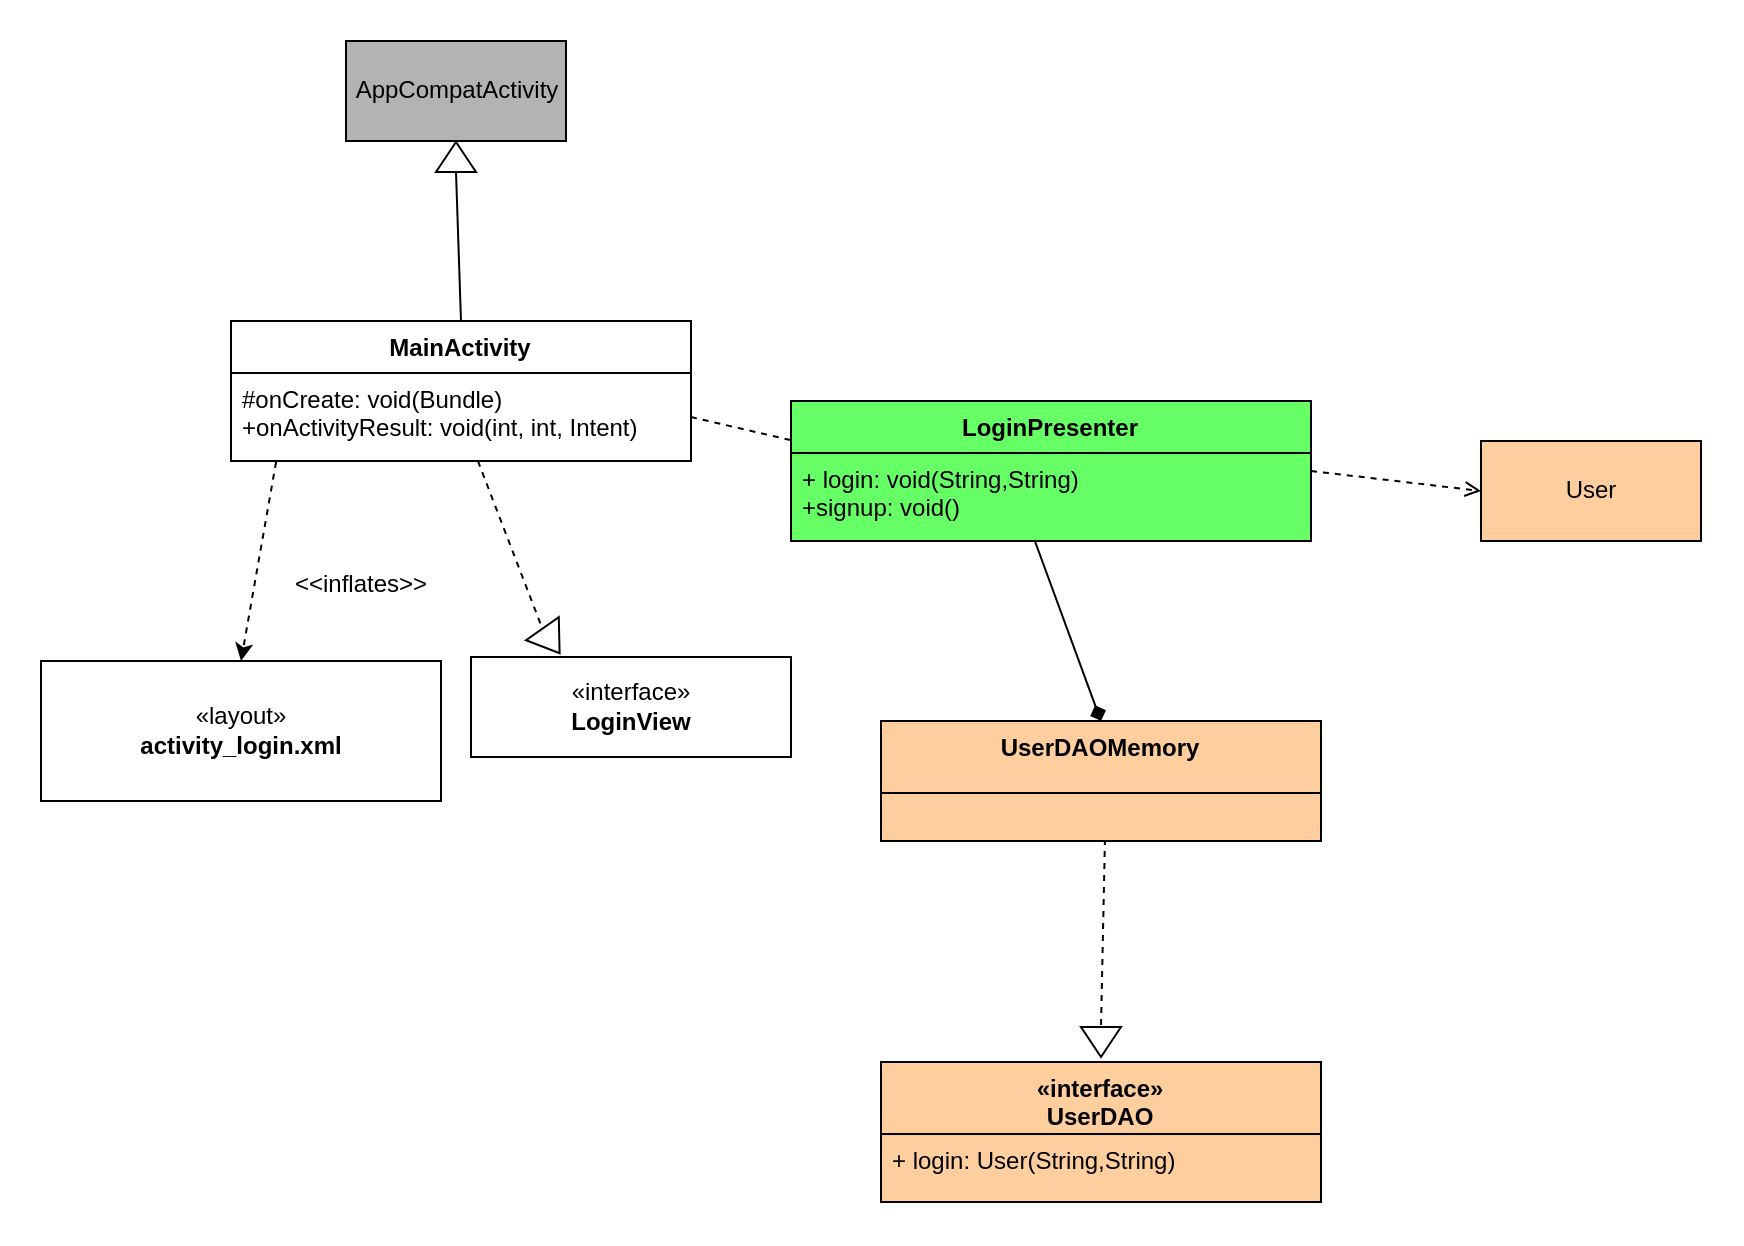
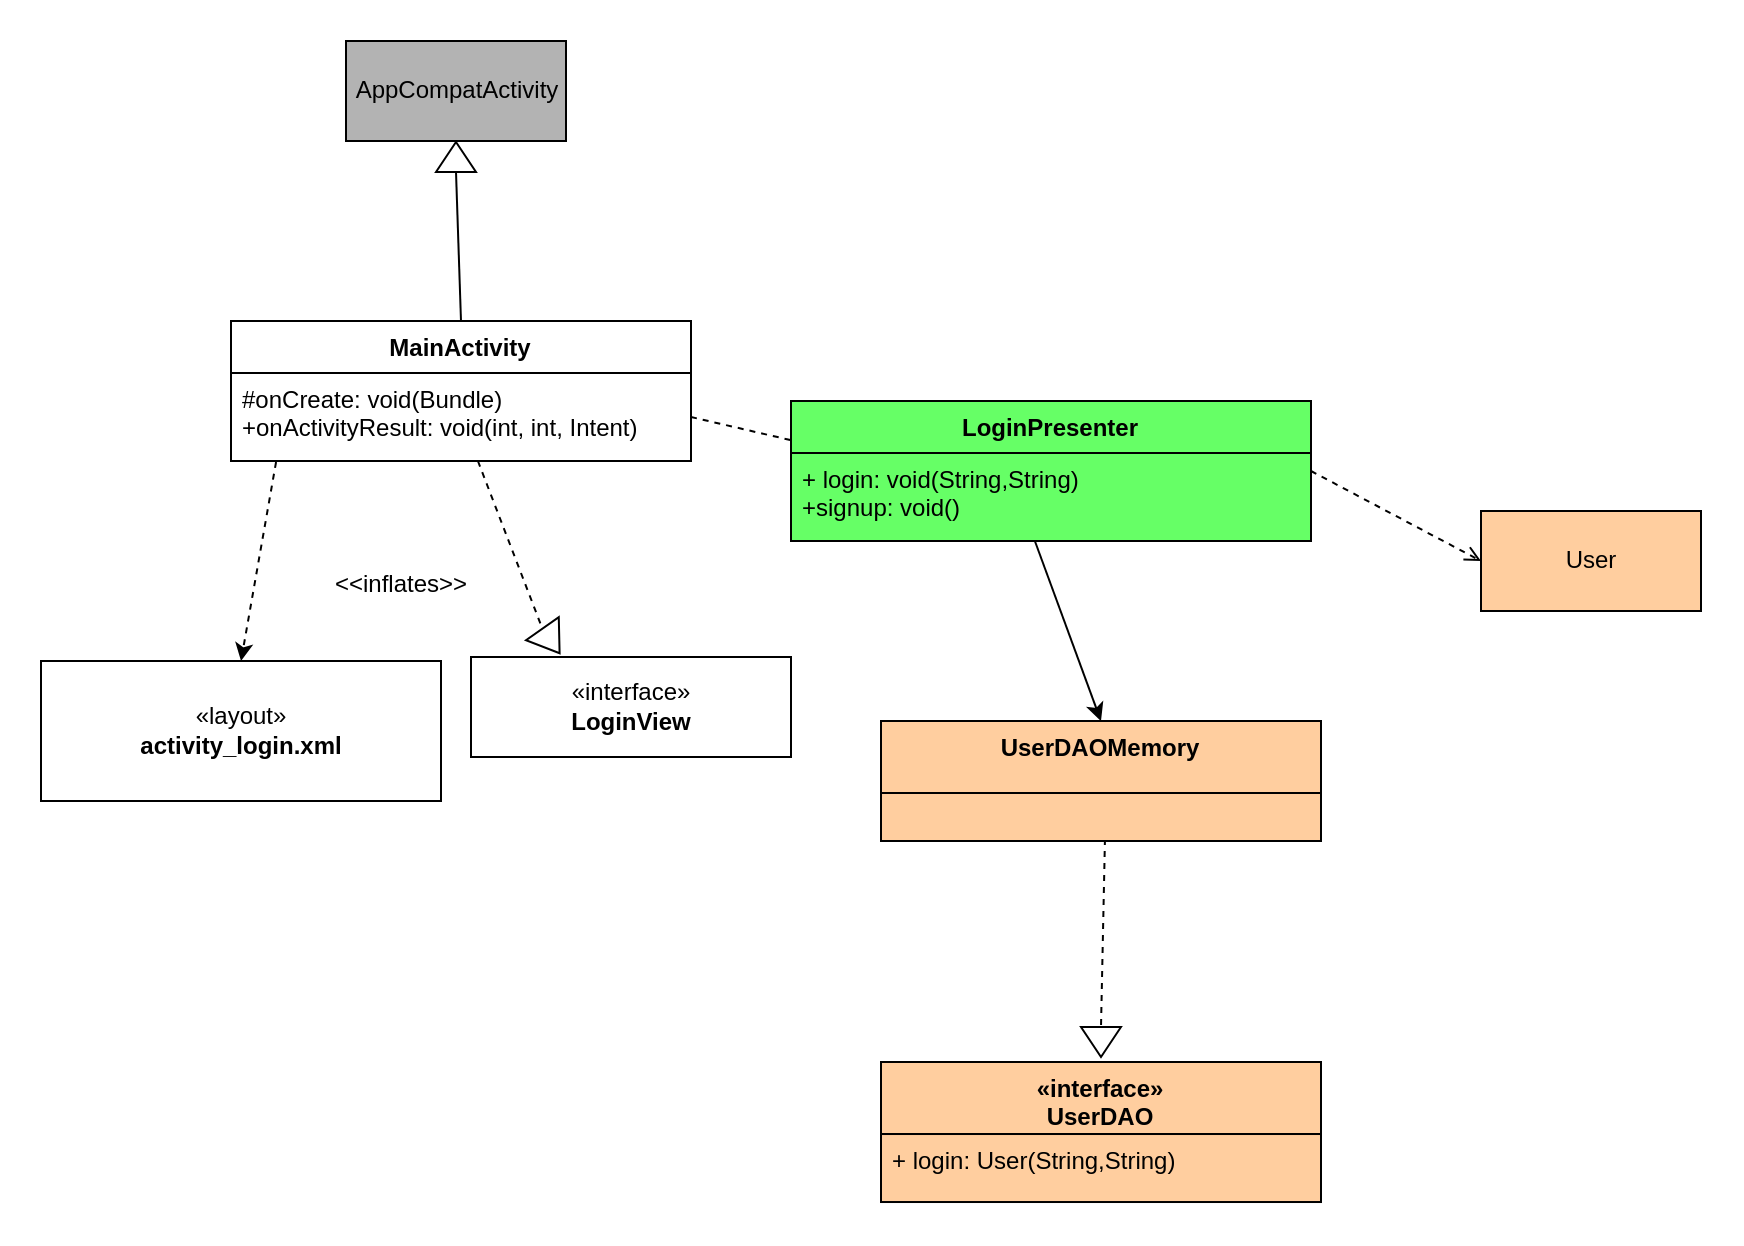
- <mxCell id="15" value="User" style="html=1;strokeColor=#000000;fillColor=#FFCE9F;gradientColor=none;" vertex="1" parent="1"><mxGeometry x="740" y="220" width="110" height="50" as="geometry" /></mxCell>
+ <mxCell id="15" value="User" style="html=1;strokeColor=#000000;fillColor=#FFCE9F;gradientColor=none;" vertex="1" parent="1"><mxGeometry x="740" y="255" width="110" height="50" as="geometry" /></mxCell>
- <mxCell id="18" value="&amp;lt;&amp;lt;inflates&amp;gt;&amp;gt;" style="text;html=1;align=center;verticalAlign=middle;resizable=0;points=[];autosize=1;" vertex="1" parent="1"><mxGeometry x="140" y="282" width="80" height="20" as="geometry" /></mxCell>
+ <mxCell id="18" value="&amp;lt;&amp;lt;inflates&amp;gt;&amp;gt;" style="text;html=1;align=center;verticalAlign=middle;resizable=0;points=[];autosize=1;" vertex="1" parent="1"><mxGeometry x="160" y="282" width="80" height="20" as="geometry" /></mxCell>
- <mxCell id="13" value="" style="endArrow=diamond;html=1;exitX=0.469;exitY=1;exitDx=0;exitDy=0;exitPerimeter=0;entryX=0.5;entryY=0;entryDx=0;entryDy=0;" edge="1" parent="1" source="20" target="21"><mxGeometry width="50" height="50" relative="1" as="geometry"><mxPoint x="406.56" y="320" as="sourcePoint" /><mxPoint x="372.5" y="420" as="targetPoint" /></mxGeometry></mxCell>
+ <mxCell id="13" value="" style="endArrow=classic;html=1;exitX=0.469;exitY=1;exitDx=0;exitDy=0;exitPerimeter=0;entryX=0.5;entryY=0;entryDx=0;entryDy=0;" edge="1" parent="1" source="20" target="21"><mxGeometry width="50" height="50" relative="1" as="geometry"><mxPoint x="406.56" y="320" as="sourcePoint" /><mxPoint x="372.5" y="420" as="targetPoint" /></mxGeometry></mxCell>
